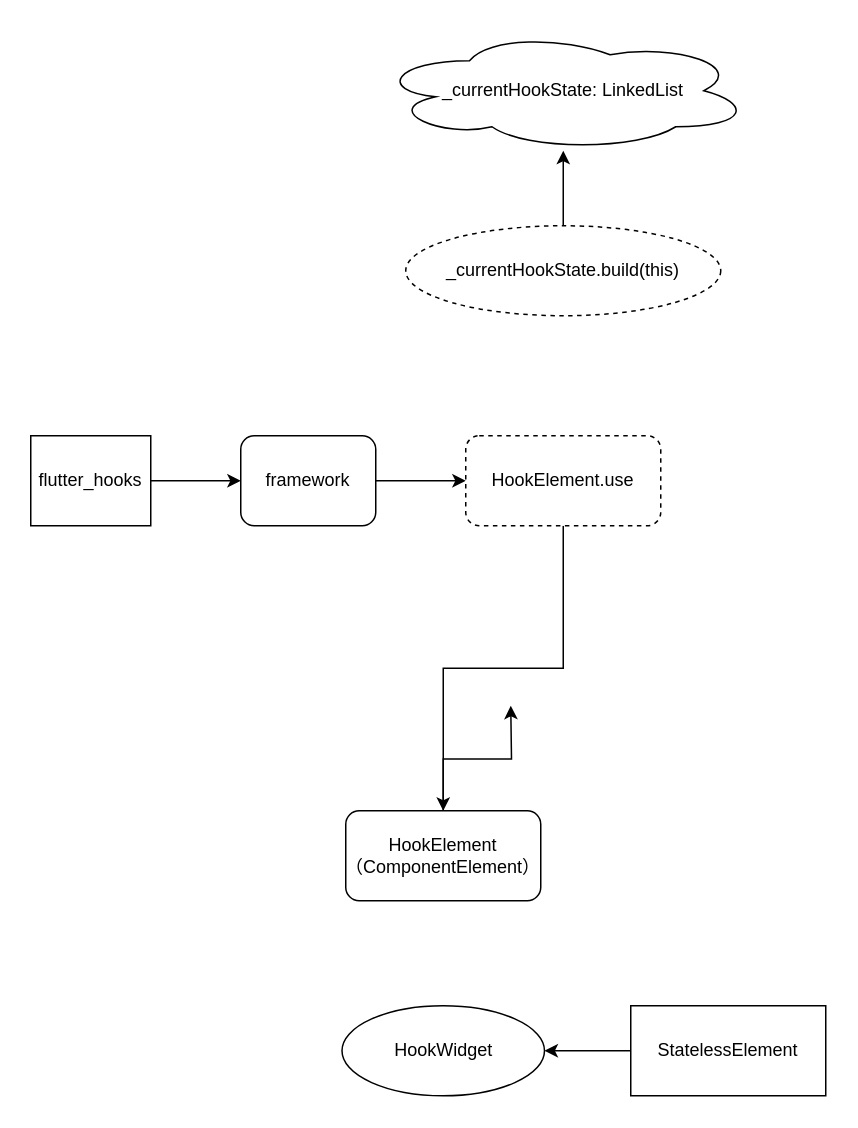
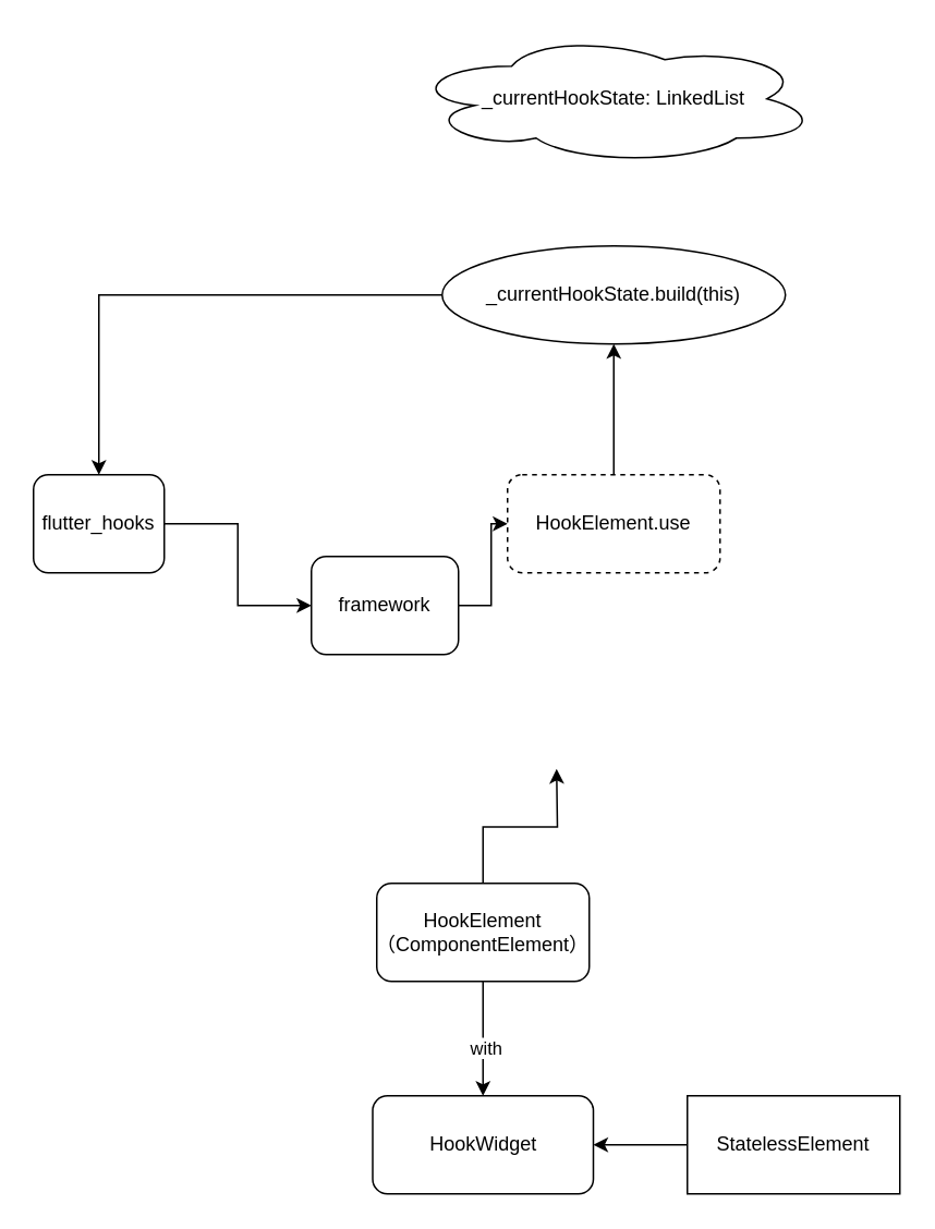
- <mxCell id="7" value="" style="edgeStyle=orthogonalEdgeStyle;rounded=0;orthogonalLoop=1;jettySize=auto;html=1;" edge="1" parent="1" source="9" target="10"><mxGeometry relative="1" as="geometry" /></mxCell>
+ <mxCell id="7" value="" style="edgeStyle=orthogonalEdgeStyle;rounded=0;orthogonalLoop=1;jettySize=auto;html=1;" edge="1" parent="1" source="9" target="3"><mxGeometry relative="1" as="geometry" /></mxCell>
- <mxCell id="9" value="_currentHookState.build(this)" style="ellipse;whiteSpace=wrap;html=1;rounded=1;dashed=1;" vertex="1" parent="1"><mxGeometry x="270" y="150" width="210" height="60" as="geometry" /></mxCell>
+ <mxCell id="9" value="_currentHookState.build(this)" style="ellipse;whiteSpace=wrap;html=1;rounded=1;" vertex="1" parent="1"><mxGeometry x="270" y="150" width="210" height="60" as="geometry" /></mxCell>
- <mxCell id="3" value="flutter_hooks" style="whiteSpace=wrap;html=1;rounded=0;" vertex="1" parent="1"><mxGeometry x="20" y="290" width="80" height="60" as="geometry" /></mxCell>
+ <mxCell id="3" value="flutter_hooks" style="rounded=1;whiteSpace=wrap;html=1;" vertex="1" parent="1"><mxGeometry x="20" y="290" width="80" height="60" as="geometry" /></mxCell>
- <mxCell id="5" value="framework" style="rounded=1;whiteSpace=wrap;html=1;" vertex="1" parent="1"><mxGeometry x="160" y="290" width="90" height="60" as="geometry" /></mxCell>
+ <mxCell id="5" value="framework" style="rounded=1;whiteSpace=wrap;html=1;" vertex="1" parent="1"><mxGeometry x="190" y="340" width="90" height="60" as="geometry" /></mxCell>
- <mxCell id="6" value="" style="edgeStyle=orthogonalEdgeStyle;rounded=0;orthogonalLoop=1;jettySize=auto;html=1;" edge="1" parent="1" source="8" target="14"><mxGeometry relative="1" as="geometry" /></mxCell>
+ <mxCell id="6" value="" style="edgeStyle=orthogonalEdgeStyle;rounded=0;orthogonalLoop=1;jettySize=auto;html=1;" edge="1" parent="1" source="8" target="9"><mxGeometry relative="1" as="geometry" /></mxCell>
+ <mxCell id="11" value="" style="edgeStyle=orthogonalEdgeStyle;rounded=0;orthogonalLoop=1;jettySize=auto;html=1;" edge="1" parent="1" source="14" target="15"><mxGeometry relative="1" as="geometry" /></mxCell>
+ <mxCell id="12" value="with" style="edgeLabel;html=1;align=center;verticalAlign=middle;resizable=0;points=[];" vertex="1" connectable="0" parent="11"><mxGeometry x="0.14" y="1" relative="1" as="geometry"><mxPoint as="offset" /></mxGeometry></mxCell>
- <mxCell id="15" value="HookWidget" style="ellipse;whiteSpace=wrap;html=1;" vertex="1" parent="1"><mxGeometry x="227.5" y="670" width="135" height="60" as="geometry" /></mxCell>
+ <mxCell id="15" value="HookWidget" style="whiteSpace=wrap;html=1;rounded=1;" vertex="1" parent="1"><mxGeometry x="227.5" y="670" width="135" height="60" as="geometry" /></mxCell>
